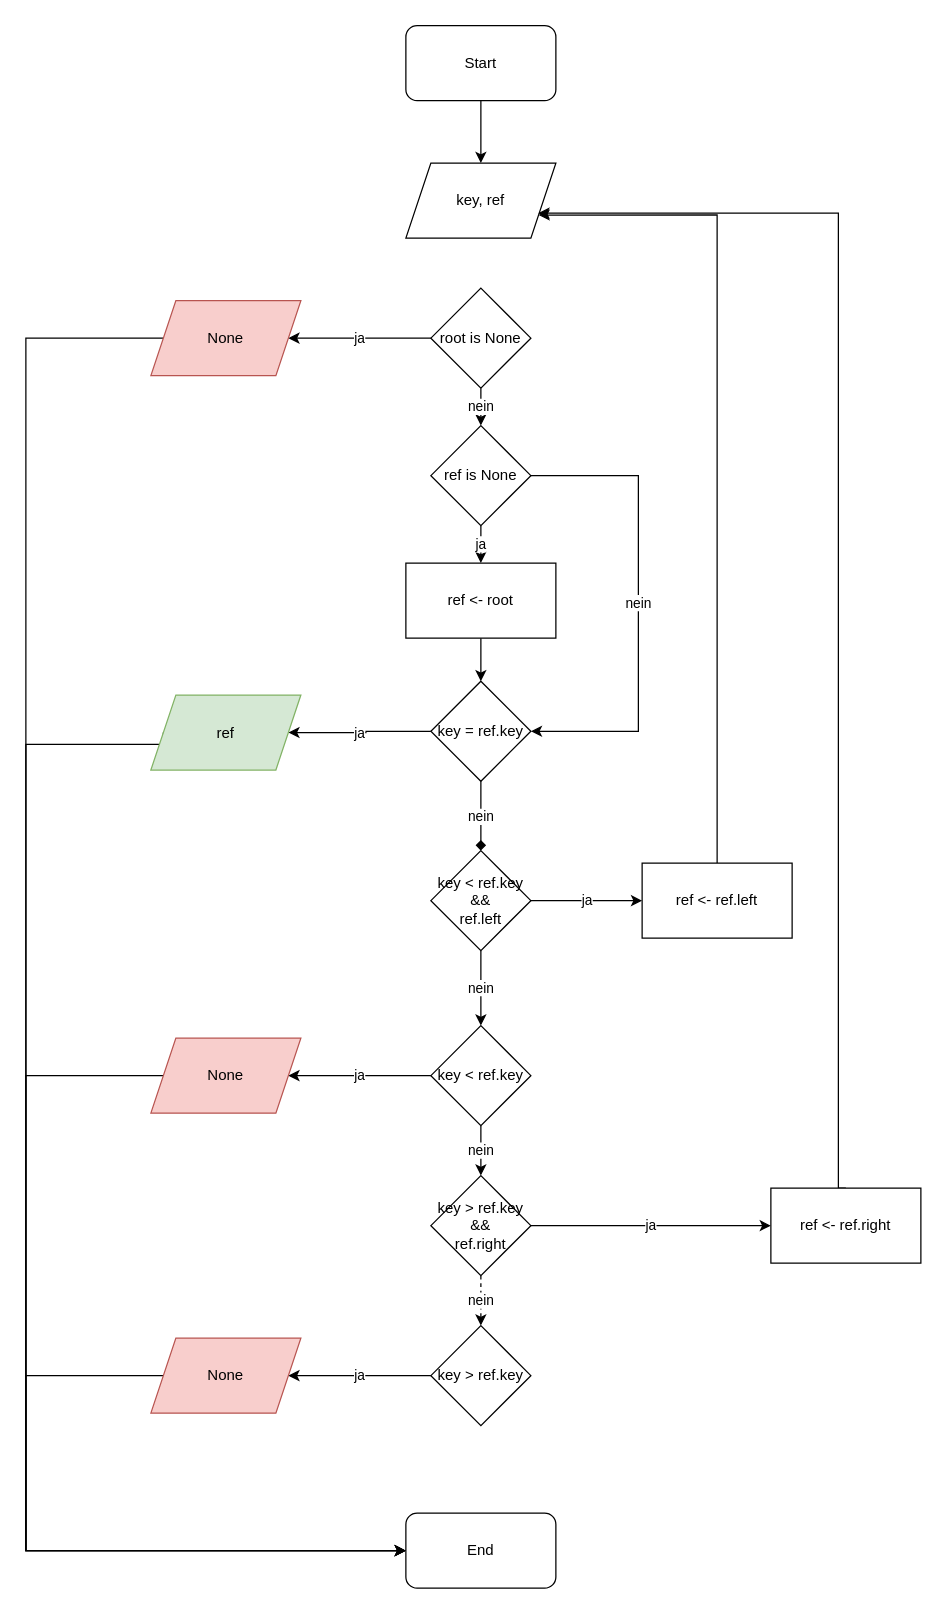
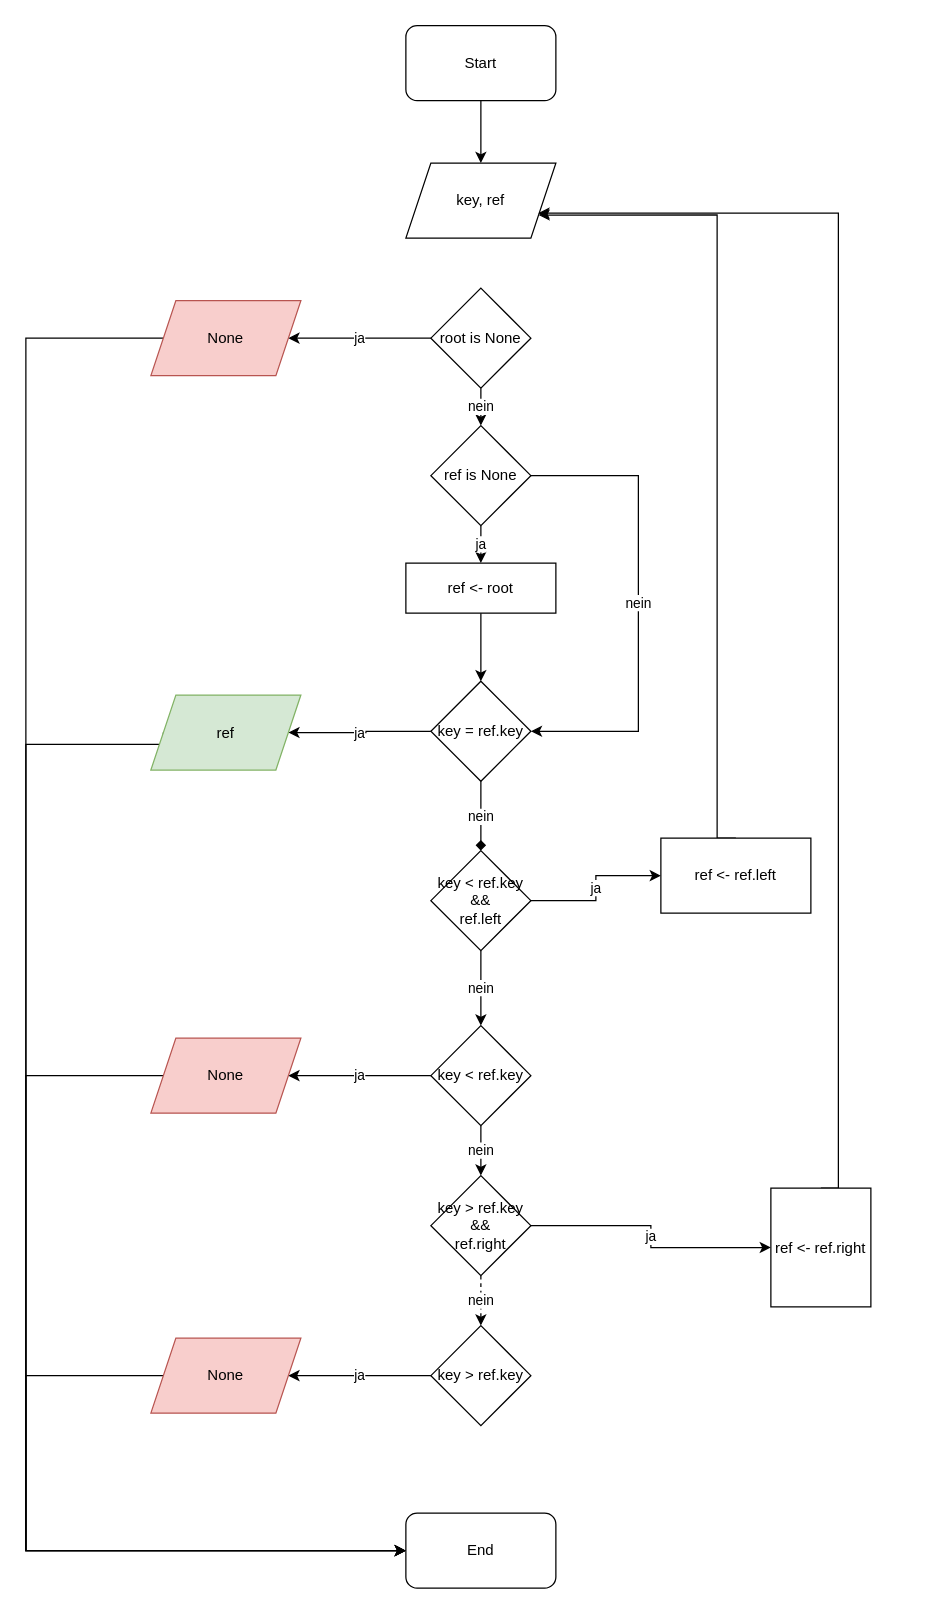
- <mxCell id="14" value="ref &amp;lt;- root" style="rounded=0;whiteSpace=wrap;html=1;" vertex="1" parent="1"><mxGeometry x="324" y="450" width="120" height="60" as="geometry" /></mxCell>
+ <mxCell id="14" value="ref &amp;lt;- root" style="rounded=0;whiteSpace=wrap;html=1;" vertex="1" parent="1"><mxGeometry x="324" y="450" width="120" height="40" as="geometry" /></mxCell>
- <mxCell id="24" value="ref &amp;lt;- ref.left" style="rounded=0;whiteSpace=wrap;html=1;" vertex="1" parent="1"><mxGeometry x="513" y="690" width="120" height="60" as="geometry" /></mxCell>
+ <mxCell id="24" value="ref &amp;lt;- ref.left" style="rounded=0;whiteSpace=wrap;html=1;" vertex="1" parent="1"><mxGeometry x="528" y="670" width="120" height="60" as="geometry" /></mxCell>
- <mxCell id="34" value="ref &amp;lt;- ref.right" style="rounded=0;whiteSpace=wrap;html=1;" vertex="1" parent="1"><mxGeometry x="616" y="950" width="120" height="60" as="geometry" /></mxCell>
+ <mxCell id="34" value="ref &amp;lt;- ref.right" style="rounded=0;whiteSpace=wrap;html=1;" vertex="1" parent="1"><mxGeometry x="616" y="950" width="80" height="95" as="geometry" /></mxCell>
